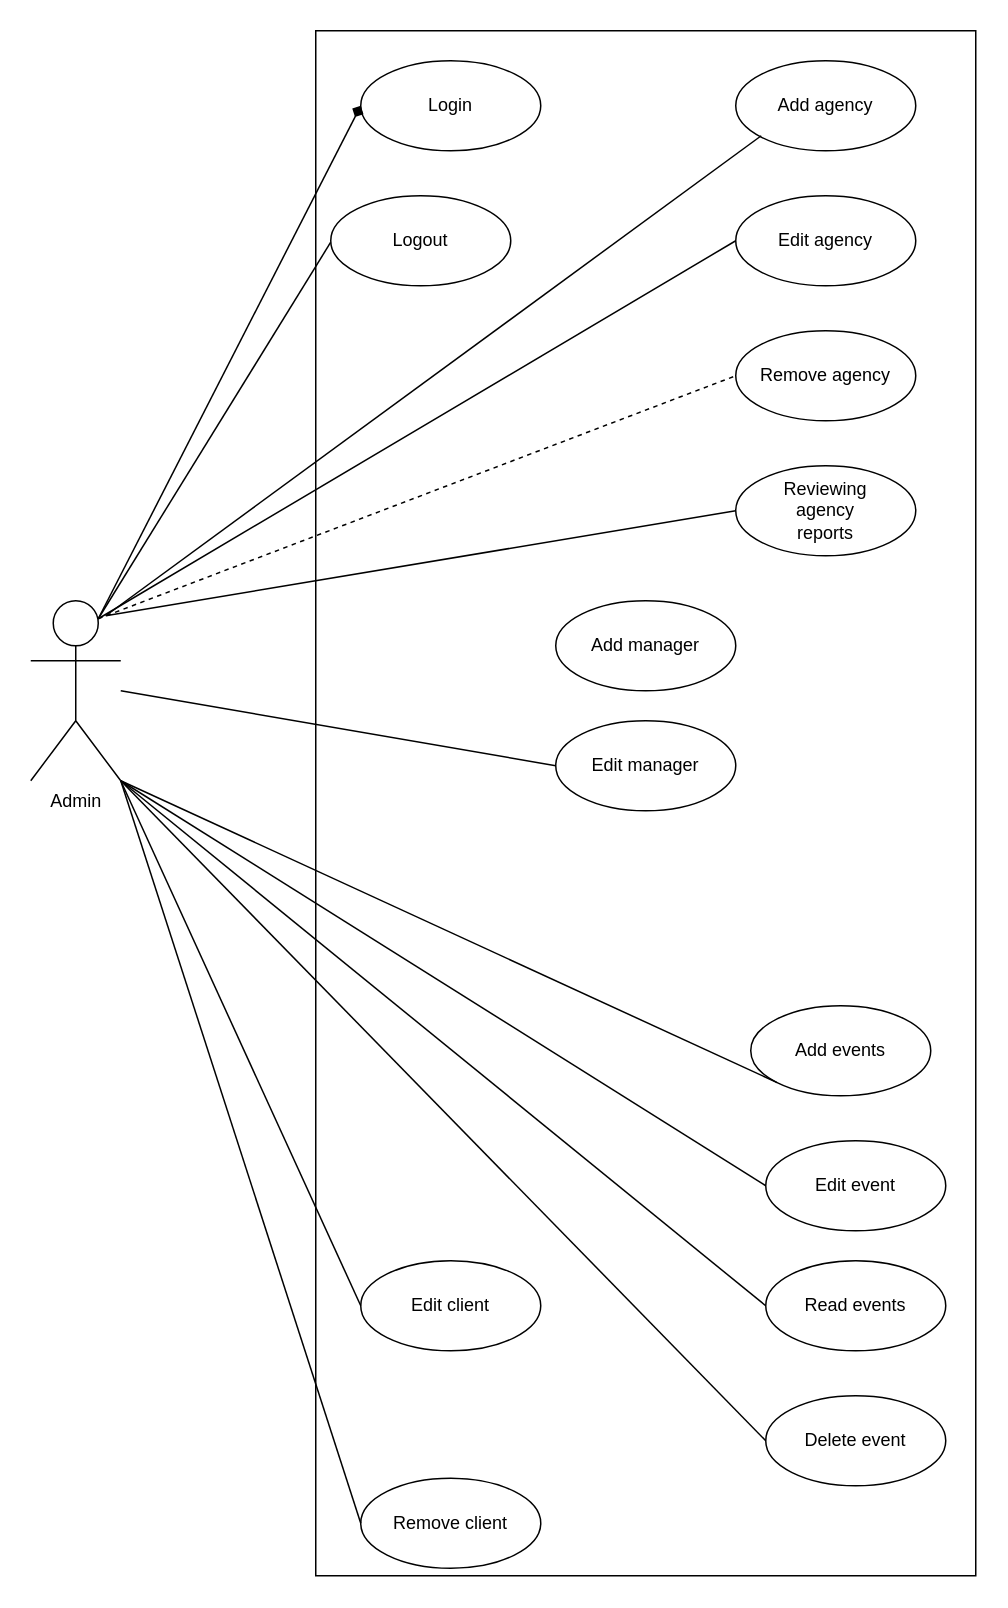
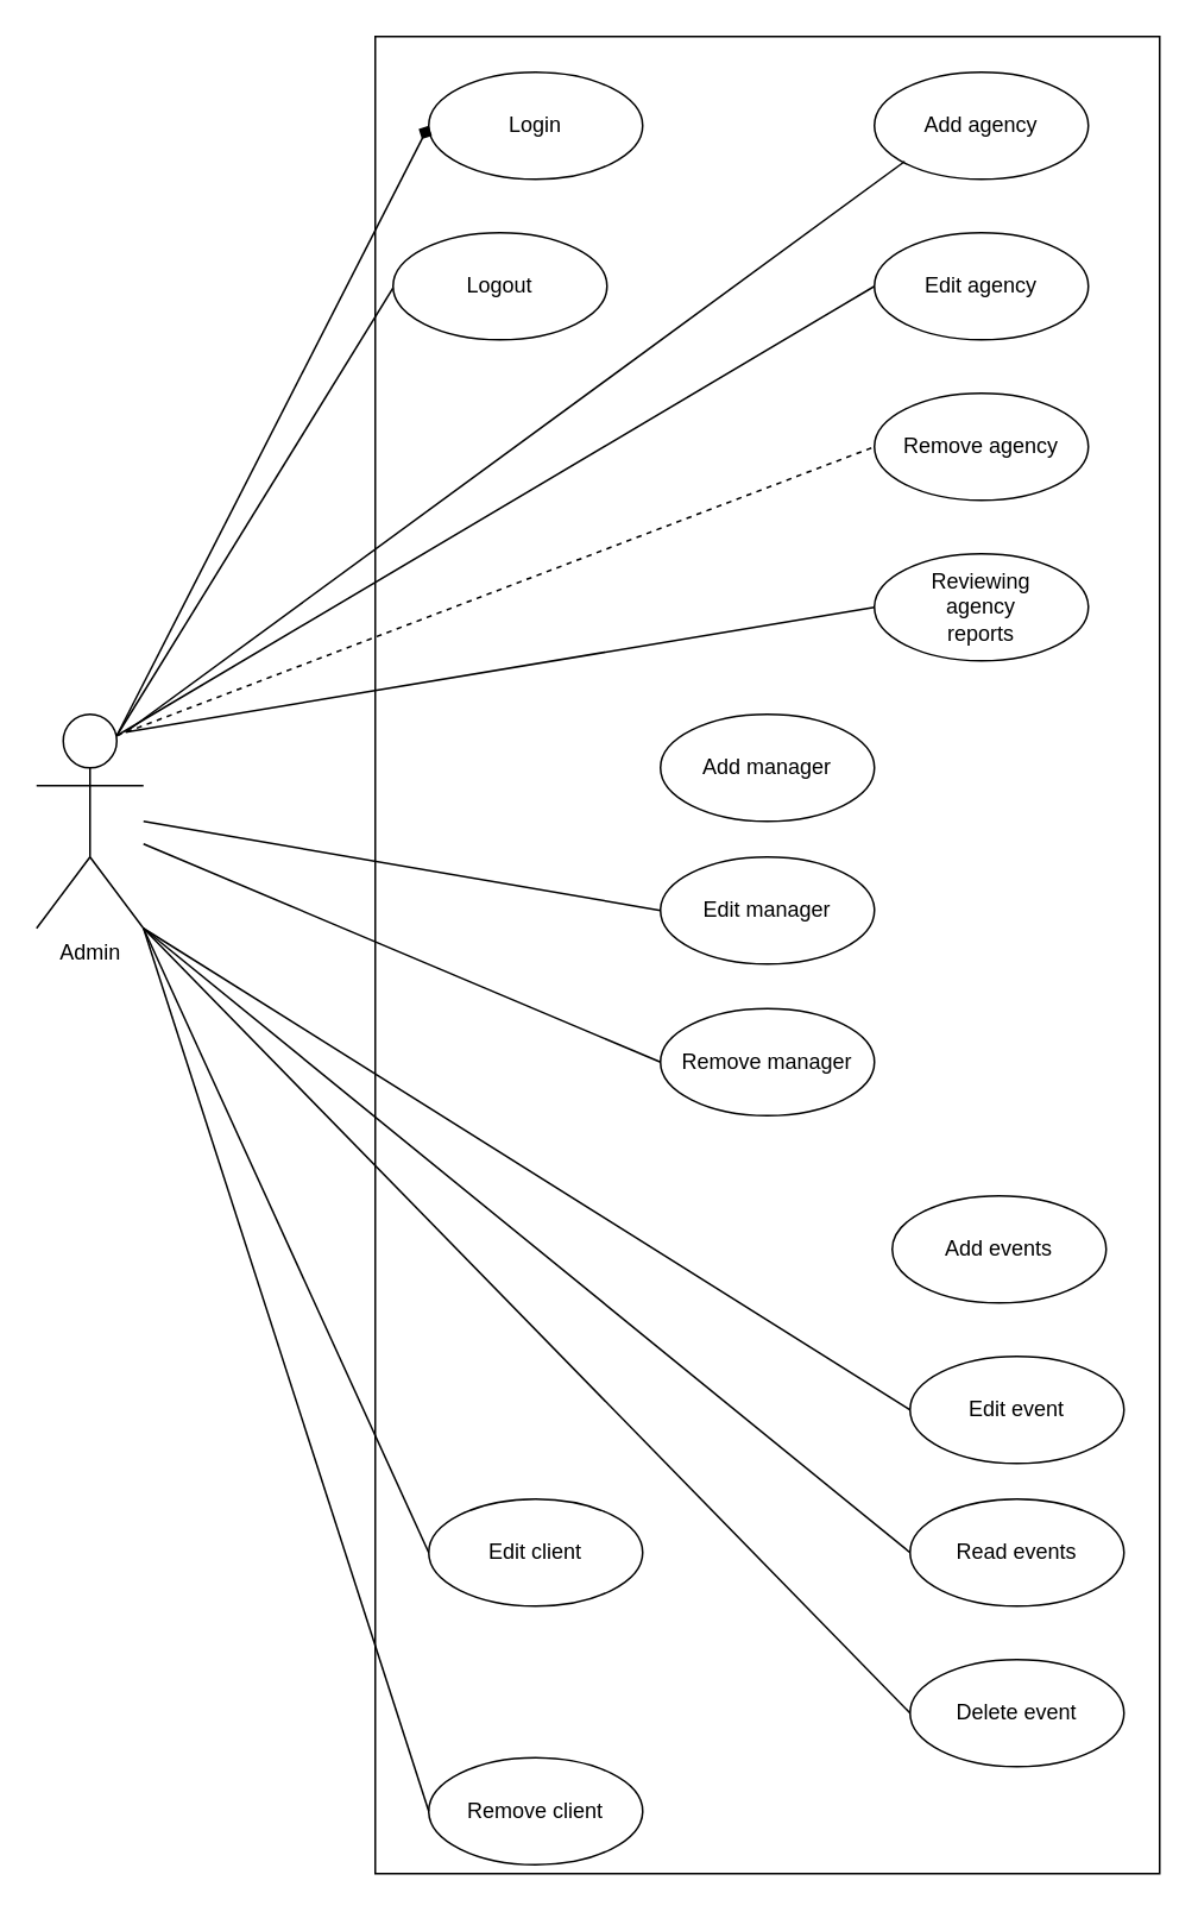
+ <mxCell id="29" value="" style="endArrow=none;html=1;exitX=0;exitY=0.5;exitDx=0;exitDy=0;" parent="1" source="23" target="3" edge="1"><mxGeometry width="50" height="50" relative="1" as="geometry"><mxPoint x="80" y="620" as="sourcePoint" /><mxPoint x="130" y="330" as="targetPoint" /></mxGeometry></mxCell>
+ <mxCell id="23" value="Remove manager" style="ellipse;whiteSpace=wrap;html=1;" parent="1" vertex="1"><mxGeometry x="370" y="565" width="120" height="60" as="geometry" /></mxCell>
- <mxCell id="14" value="" style="endArrow=none;html=1;entryX=0;entryY=1;entryDx=0;entryDy=0;exitX=1;exitY=1;exitDx=0;exitDy=0;exitPerimeter=0;" parent="1" source="3" target="8" edge="1"><mxGeometry width="50" height="50" relative="1" as="geometry"><mxPoint x="130" y="330" as="sourcePoint" /><mxPoint x="390" y="400" as="targetPoint" /></mxGeometry></mxCell>
